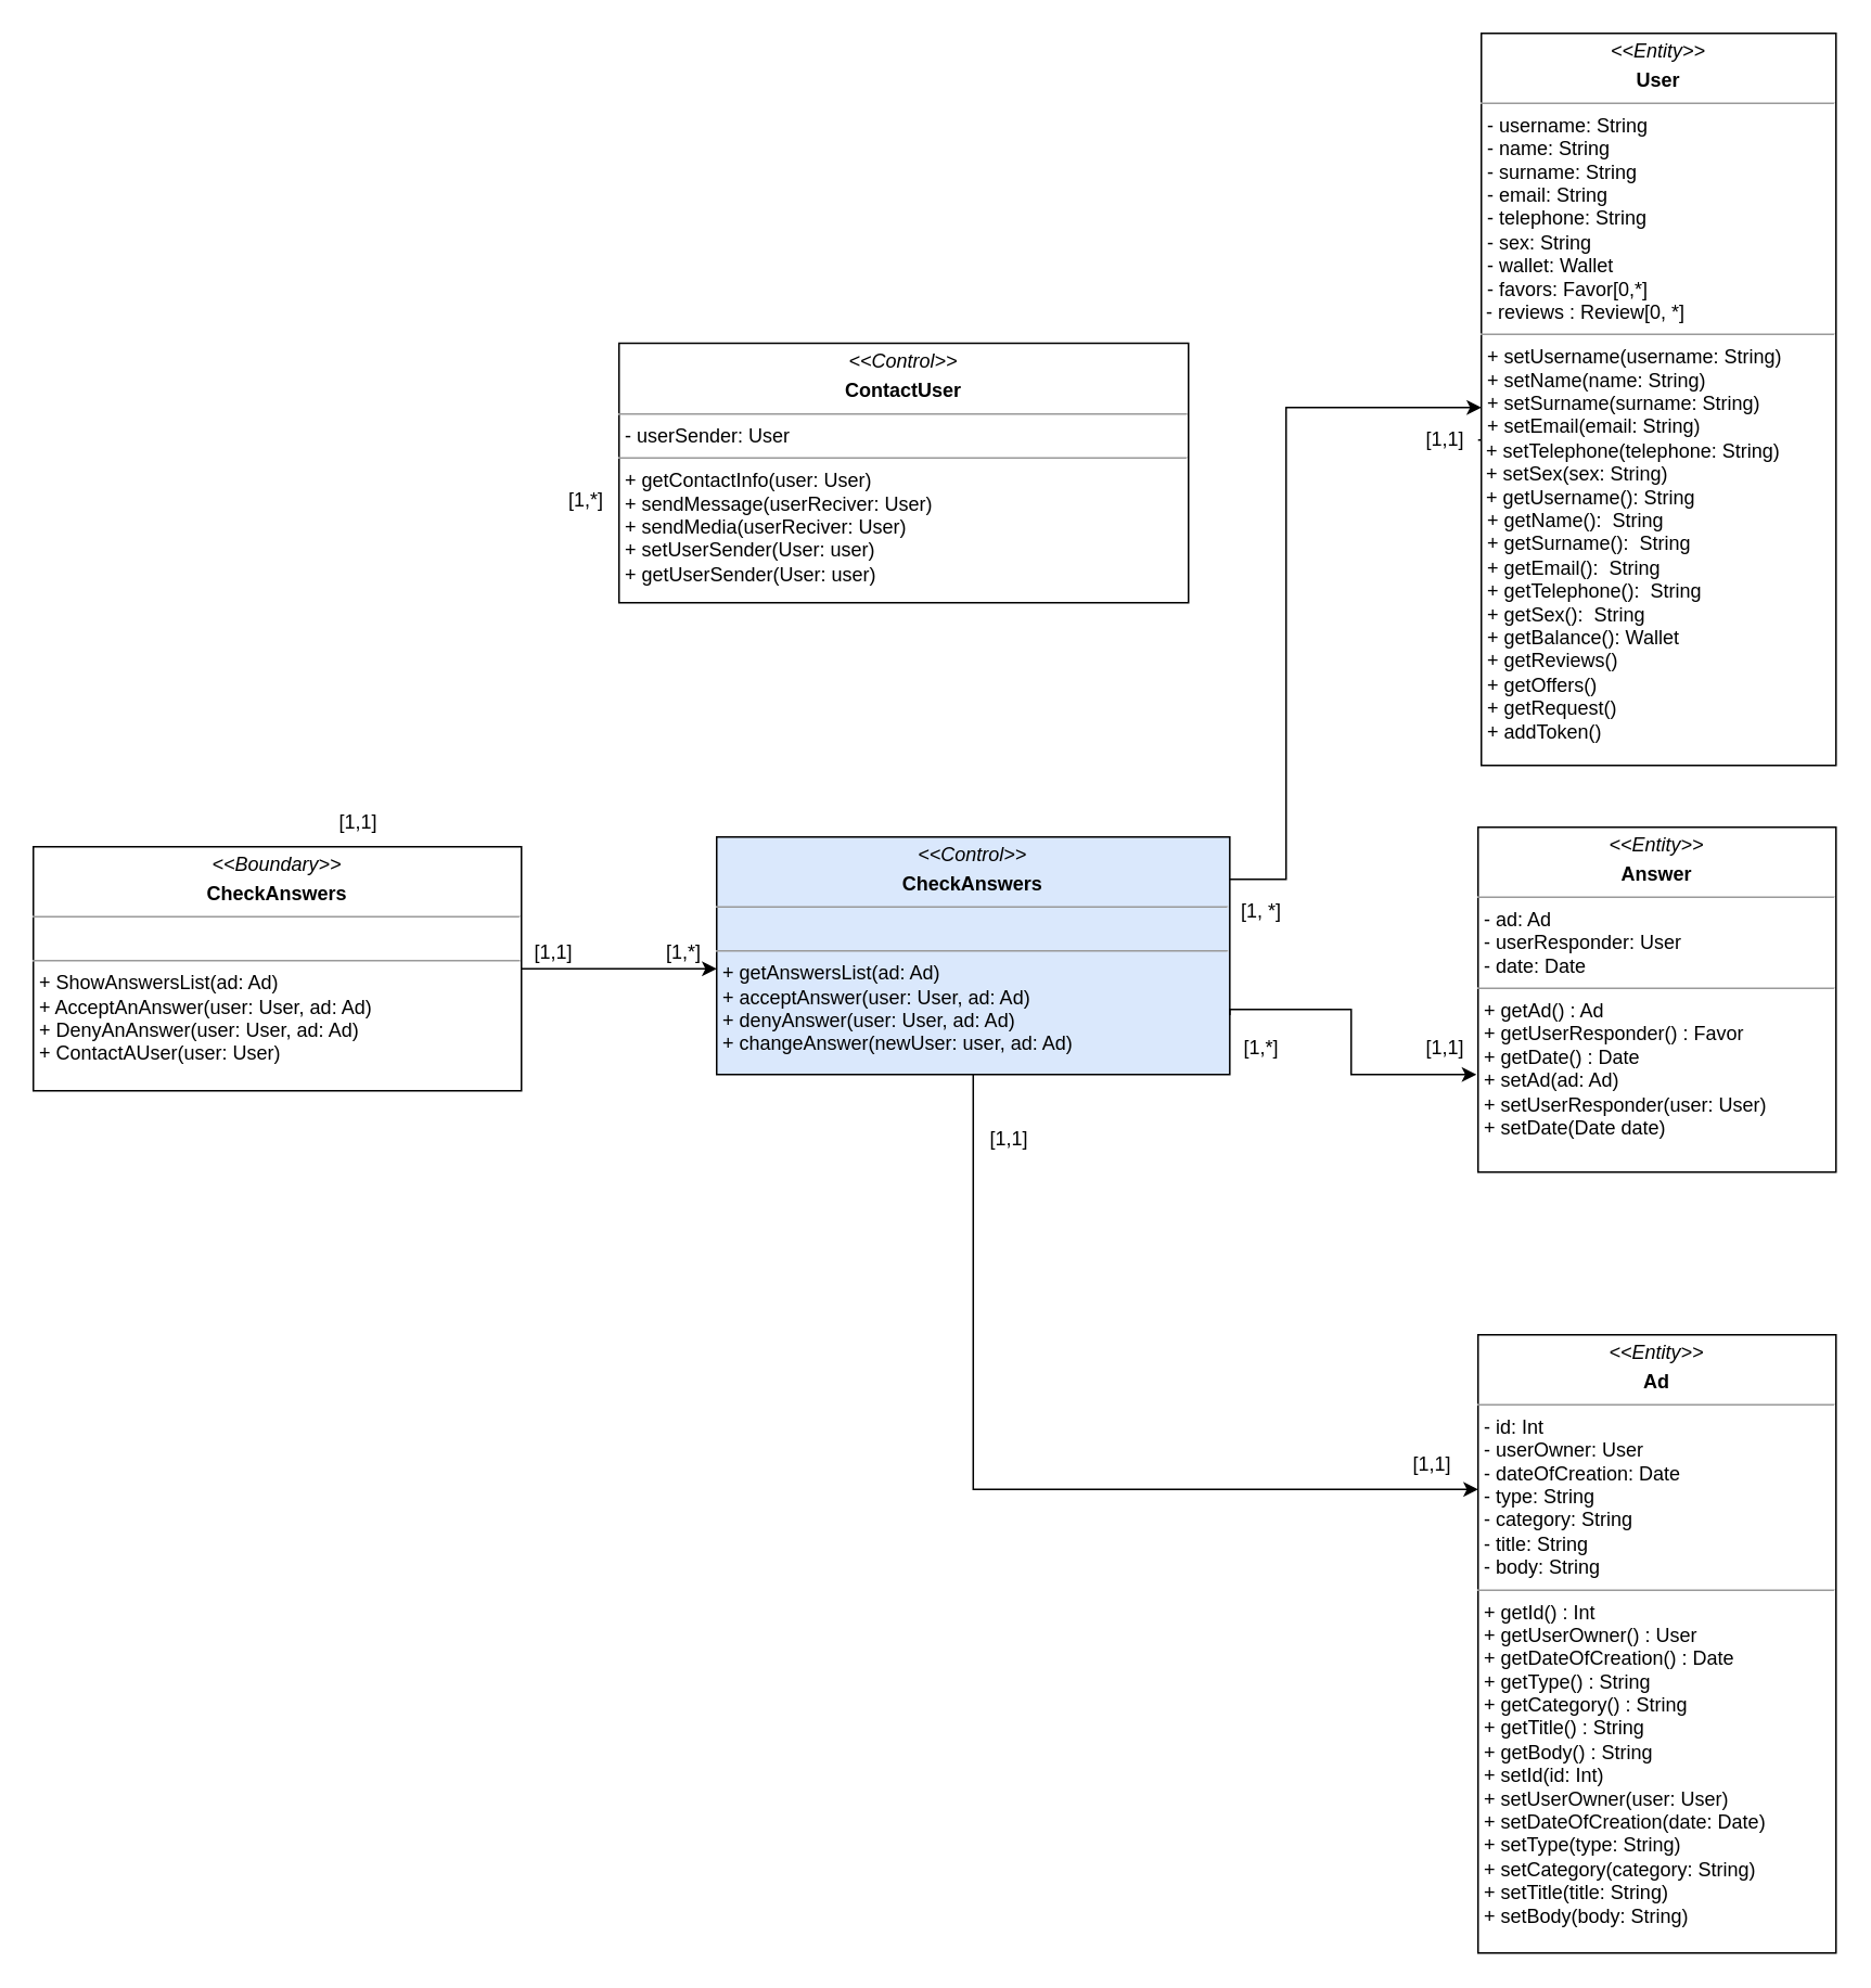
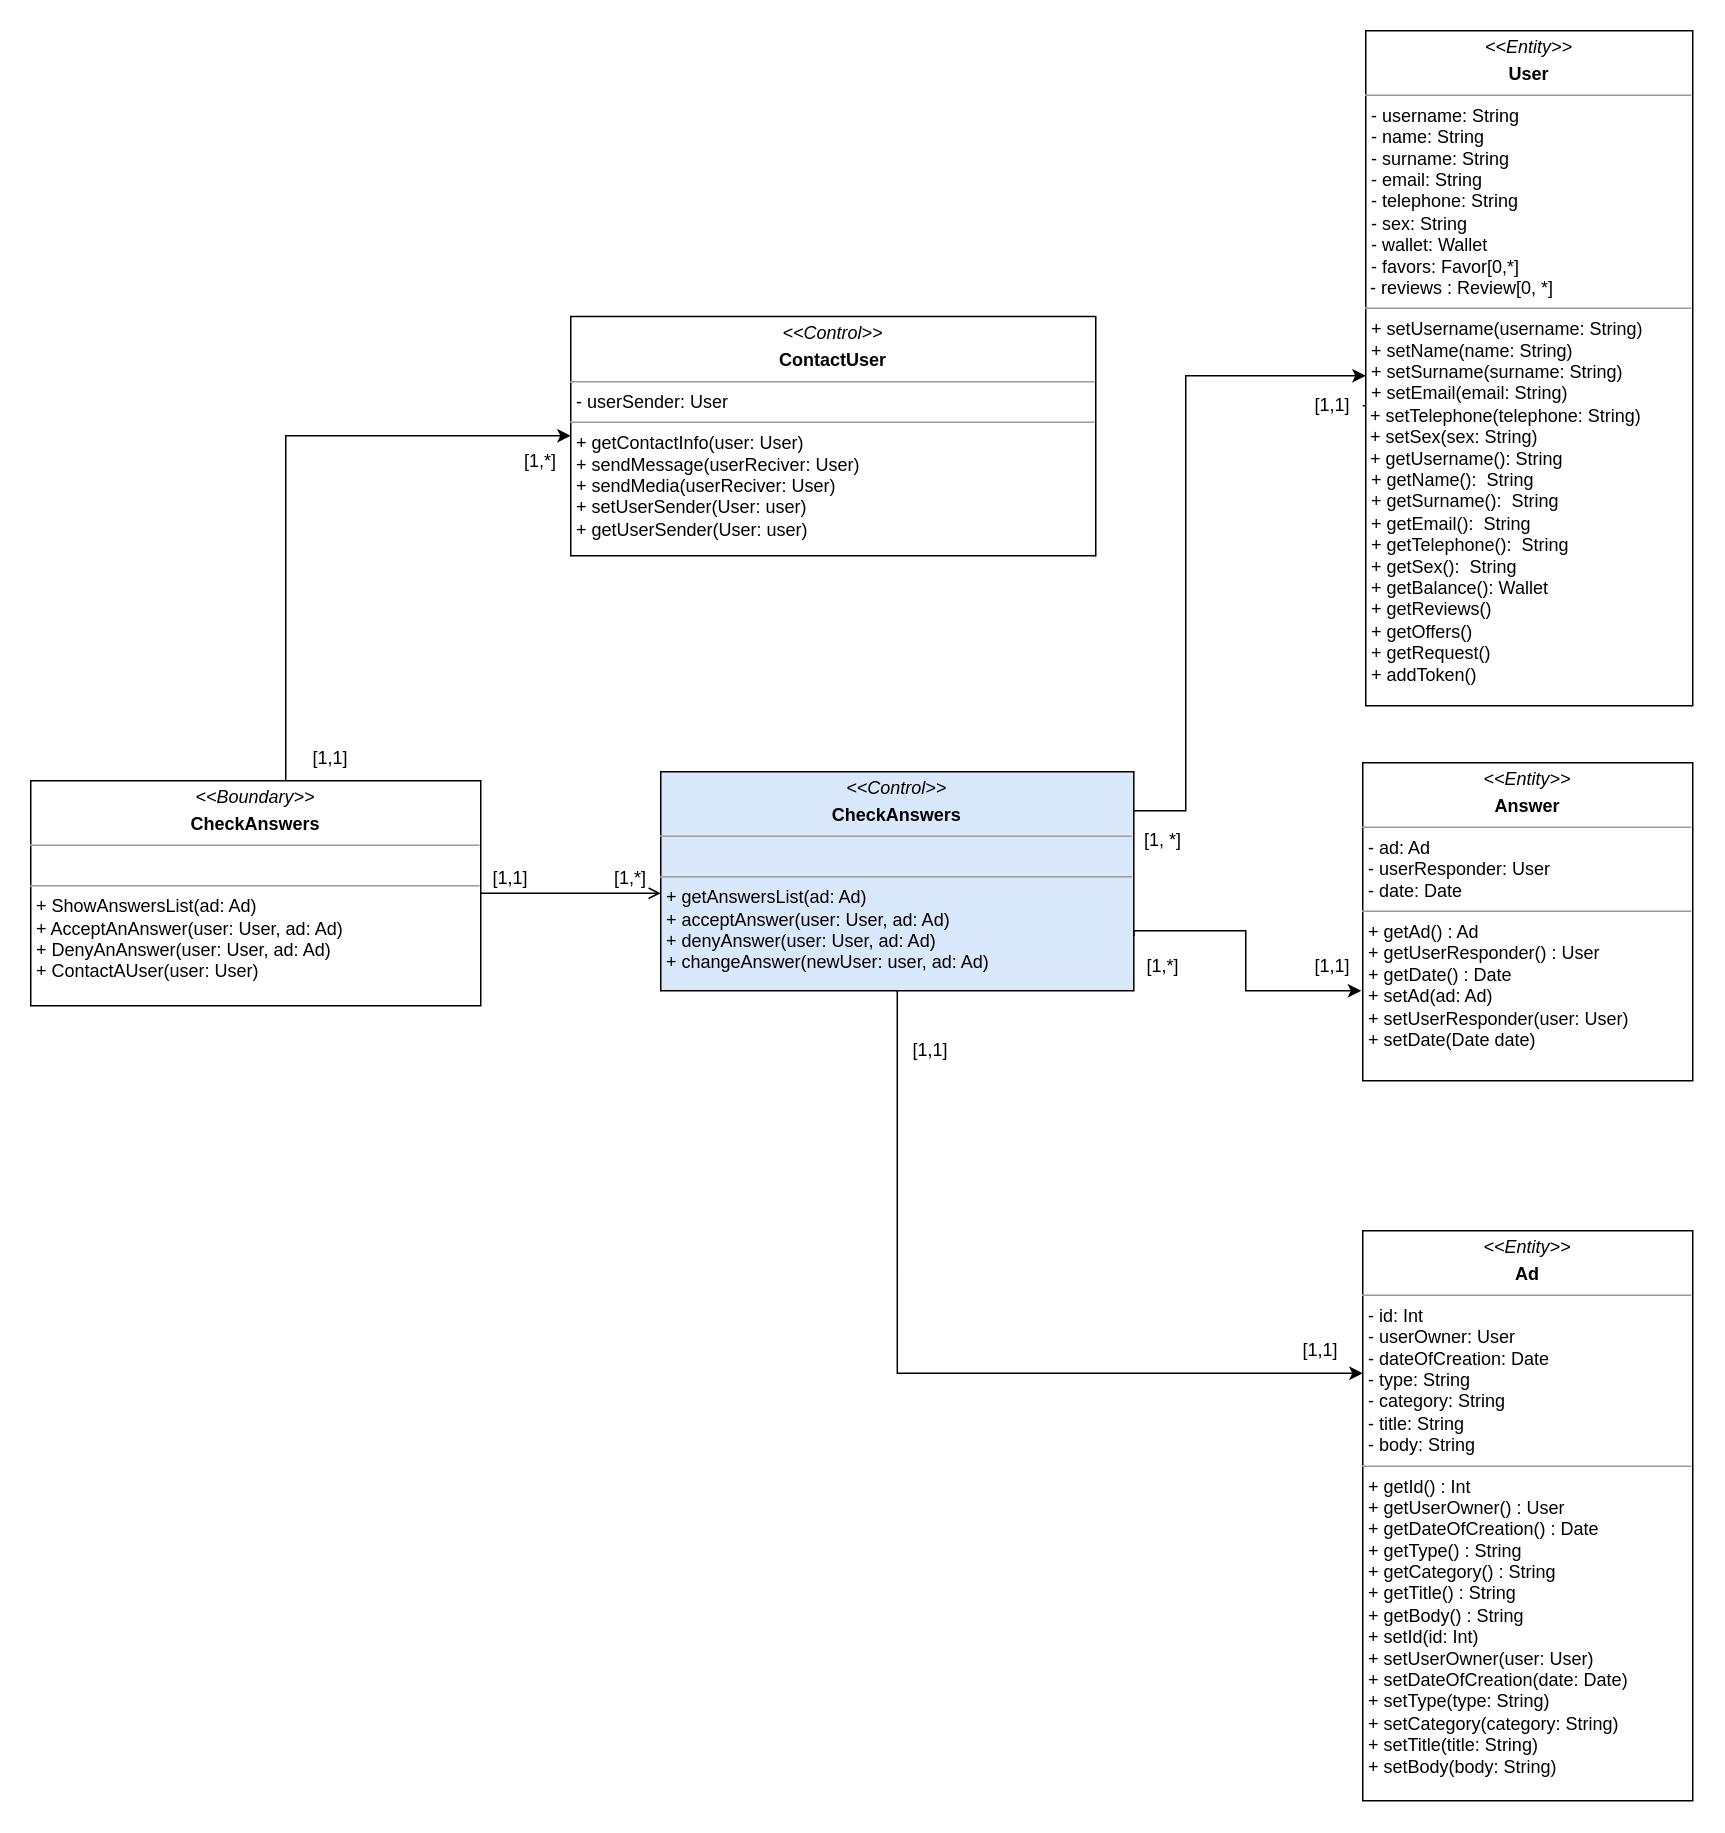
+ <mxCell id="2" style="edgeStyle=orthogonalEdgeStyle;rounded=0;orthogonalLoop=1;jettySize=auto;html=1;exitX=0.5;exitY=0;exitDx=0;exitDy=0;" parent="1" source="4" target="6" edge="1"><mxGeometry relative="1" as="geometry"><Array as="points"><mxPoint x="190" y="290" /></Array></mxGeometry></mxCell>
- <mxCell id="14" value="&lt;p style=&quot;margin: 4px 0px 0px ; text-align: center&quot;&gt;&lt;i&gt;&amp;lt;&amp;lt;Entity&amp;gt;&amp;gt;&lt;/i&gt;&lt;/p&gt;&lt;p style=&quot;margin: 0px ; margin-top: 4px ; text-align: center&quot;&gt;&lt;b&gt;Answer&lt;/b&gt;&lt;/p&gt;&lt;hr size=&quot;1&quot;&gt;&lt;p style=&quot;margin: 0px 0px 0px 4px&quot;&gt;&lt;font style=&quot;font-size: 12px&quot;&gt;-&lt;span&gt; ad: Ad&lt;/span&gt;&lt;br&gt;&lt;/font&gt;&lt;/p&gt;&lt;p style=&quot;margin: 0px 0px 0px 4px&quot;&gt;- userResponder: User&lt;/p&gt;&lt;p style=&quot;margin: 0px 0px 0px 4px&quot;&gt;- date: Date&lt;/p&gt;&lt;hr size=&quot;1&quot;&gt;&lt;p style=&quot;margin: 0px 0px 0px 4px&quot;&gt;+ getAd() : Ad&lt;/p&gt;&lt;p style=&quot;margin: 0px 0px 0px 4px&quot;&gt;+ getUserResponder() : Favor&lt;/p&gt;&lt;p style=&quot;margin: 0px 0px 0px 4px&quot;&gt;+ getDate() : Date&lt;br&gt;&lt;/p&gt;&lt;p style=&quot;margin: 0px 0px 0px 4px&quot;&gt;+ setAd(ad: Ad)&lt;br&gt;&lt;/p&gt;&lt;p style=&quot;margin: 0px 0px 0px 4px&quot;&gt;+ setUserResponder(user: User)&lt;/p&gt;&lt;p style=&quot;margin: 0px 0px 0px 4px&quot;&gt;+ setDate(Date date)&lt;br&gt;&lt;/p&gt;" style="verticalAlign=top;align=left;overflow=fill;fontSize=12;fontFamily=Helvetica;html=1;rounded=0;shadow=0;comic=0;labelBackgroundColor=none;strokeWidth=1" parent="1" vertex="1"><mxGeometry x="908" y="508" width="220" height="212" as="geometry" /></mxCell>
+ <mxCell id="14" value="&lt;p style=&quot;margin: 4px 0px 0px ; text-align: center&quot;&gt;&lt;i&gt;&amp;lt;&amp;lt;Entity&amp;gt;&amp;gt;&lt;/i&gt;&lt;/p&gt;&lt;p style=&quot;margin: 0px ; margin-top: 4px ; text-align: center&quot;&gt;&lt;b&gt;Answer&lt;/b&gt;&lt;/p&gt;&lt;hr size=&quot;1&quot;&gt;&lt;p style=&quot;margin: 0px 0px 0px 4px&quot;&gt;&lt;font style=&quot;font-size: 12px&quot;&gt;-&lt;span&gt; ad: Ad&lt;/span&gt;&lt;br&gt;&lt;/font&gt;&lt;/p&gt;&lt;p style=&quot;margin: 0px 0px 0px 4px&quot;&gt;- userResponder: User&lt;/p&gt;&lt;p style=&quot;margin: 0px 0px 0px 4px&quot;&gt;- date: Date&lt;/p&gt;&lt;hr size=&quot;1&quot;&gt;&lt;p style=&quot;margin: 0px 0px 0px 4px&quot;&gt;+ getAd() : Ad&lt;/p&gt;&lt;p style=&quot;margin: 0px 0px 0px 4px&quot;&gt;+ getUserResponder() : User&lt;/p&gt;&lt;p style=&quot;margin: 0px 0px 0px 4px&quot;&gt;+ getDate() : Date&lt;br&gt;&lt;/p&gt;&lt;p style=&quot;margin: 0px 0px 0px 4px&quot;&gt;+ setAd(ad: Ad)&lt;br&gt;&lt;/p&gt;&lt;p style=&quot;margin: 0px 0px 0px 4px&quot;&gt;+ setUserResponder(user: User)&lt;/p&gt;&lt;p style=&quot;margin: 0px 0px 0px 4px&quot;&gt;+ setDate(Date date)&lt;br&gt;&lt;/p&gt;" style="verticalAlign=top;align=left;overflow=fill;fontSize=12;fontFamily=Helvetica;html=1;rounded=0;shadow=0;comic=0;labelBackgroundColor=none;strokeWidth=1" parent="1" vertex="1"><mxGeometry x="908" y="508" width="220" height="212" as="geometry" /></mxCell>
- <mxCell id="3" style="edgeStyle=orthogonalEdgeStyle;rounded=0;orthogonalLoop=1;jettySize=auto;html=1;" parent="1" source="4" target="13" edge="1"><mxGeometry relative="1" as="geometry"><Array as="points"><mxPoint x="270" y="607" /><mxPoint x="270" y="607" /></Array></mxGeometry></mxCell>
+ <mxCell id="3" style="edgeStyle=orthogonalEdgeStyle;rounded=0;orthogonalLoop=1;jettySize=auto;html=1;endArrow=open;" parent="1" source="4" target="13" edge="1"><mxGeometry relative="1" as="geometry"><Array as="points"><mxPoint x="270" y="607" /><mxPoint x="270" y="607" /></Array></mxGeometry></mxCell>
